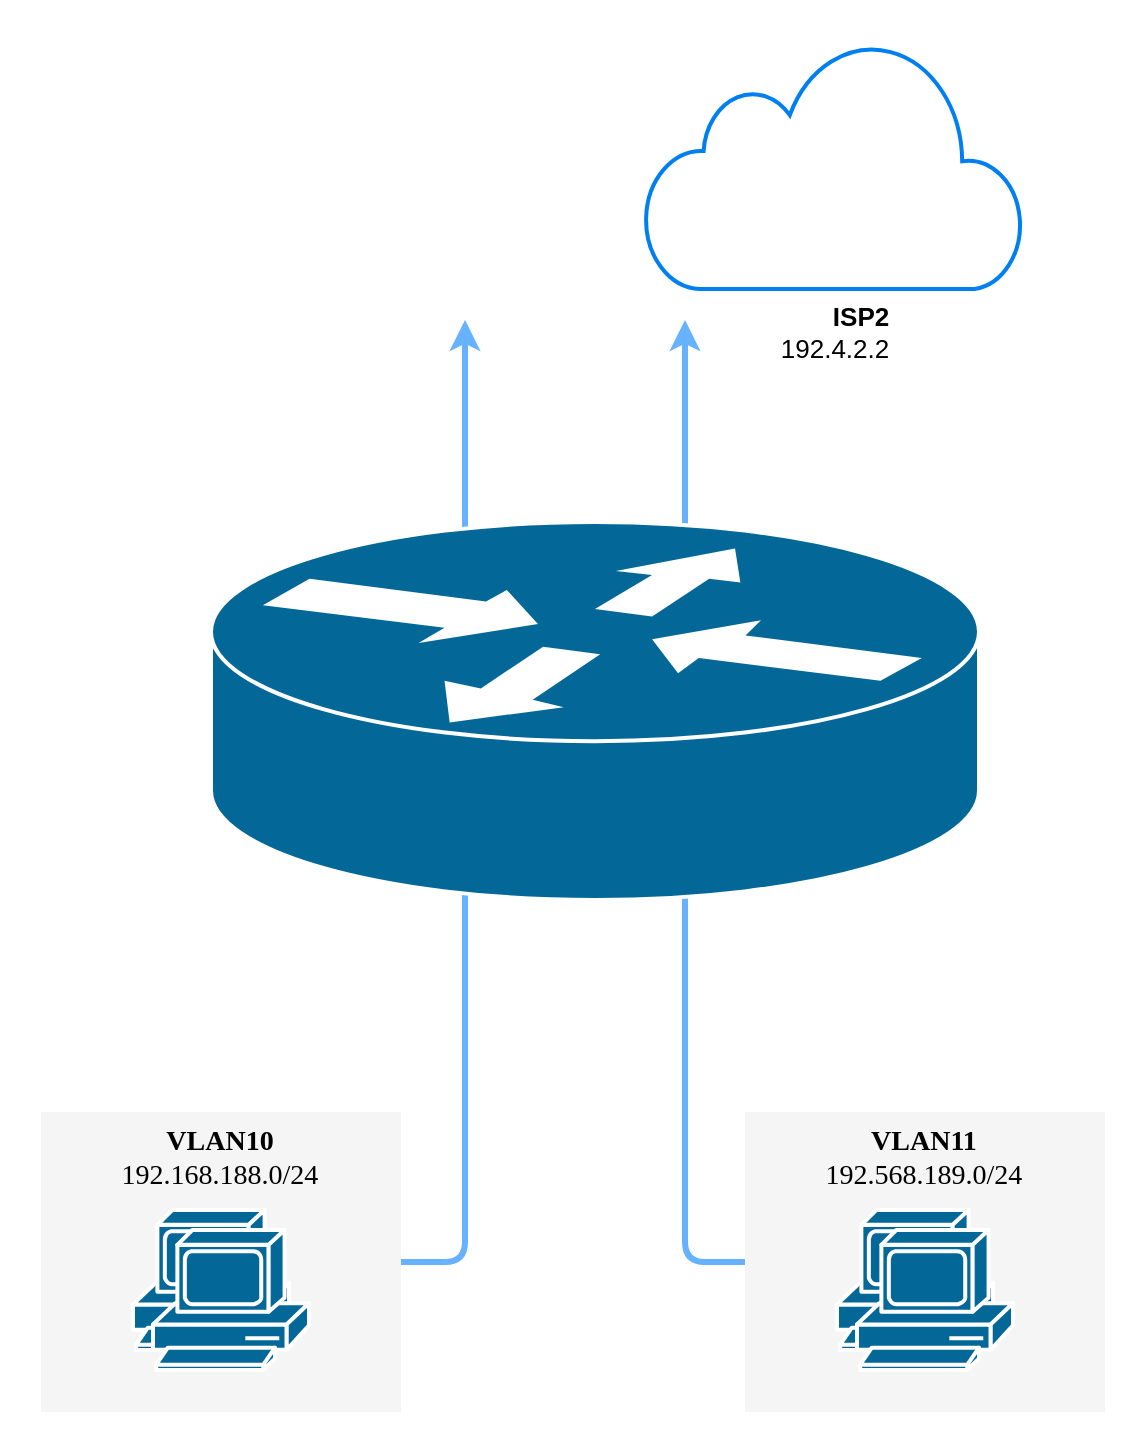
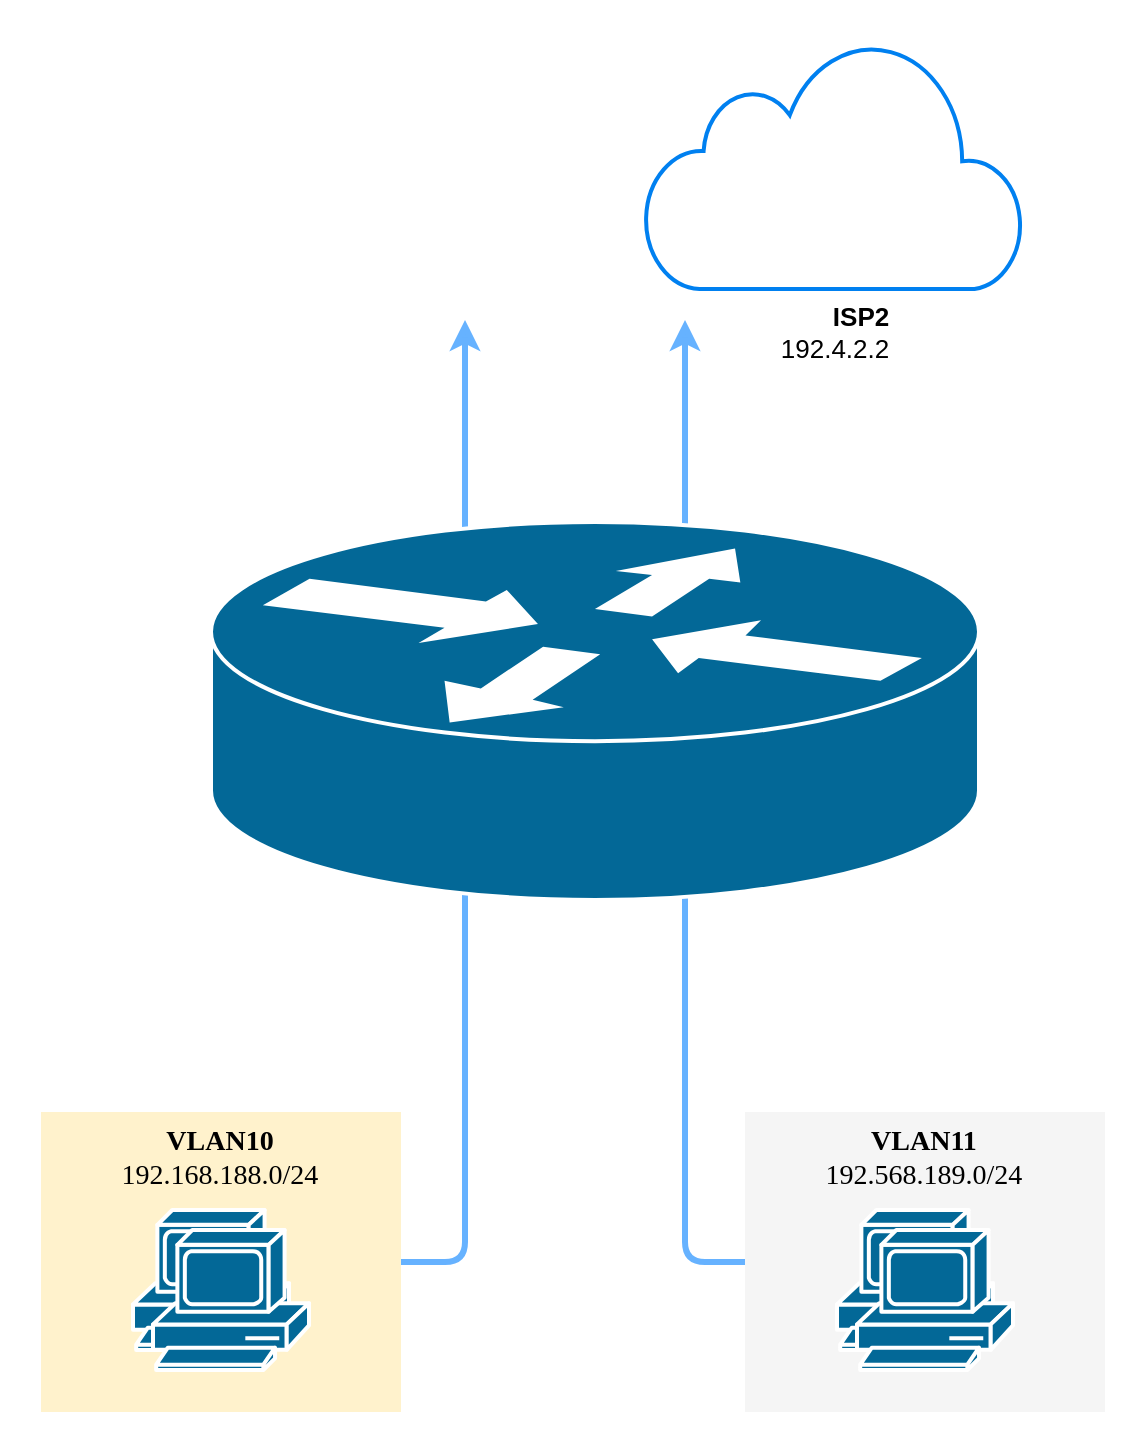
- <mxCell id="11" value="VLAN10&lt;br&gt;&lt;span style=&quot;font-weight: normal&quot;&gt;192.168.188.0/24&lt;/span&gt;" style="whiteSpace=wrap;html=1;rounded=0;shadow=0;comic=0;strokeWidth=1;fontFamily=Verdana;fontSize=14;fillColor=#f5f5f5;strokeColor=none;fontStyle=1;verticalAlign=top;" vertex="1" parent="10"><mxGeometry width="180" height="150" as="geometry" /></mxCell>
+ <mxCell id="11" value="VLAN10&lt;br&gt;&lt;span style=&quot;font-weight: normal&quot;&gt;192.168.188.0/24&lt;/span&gt;" style="whiteSpace=wrap;html=1;rounded=0;shadow=0;comic=0;strokeWidth=1;fontFamily=Verdana;fontSize=14;fillColor=#fff2cc;strokeColor=none;fontStyle=1;verticalAlign=top;" vertex="1" parent="10"><mxGeometry width="180" height="150" as="geometry" /></mxCell>
